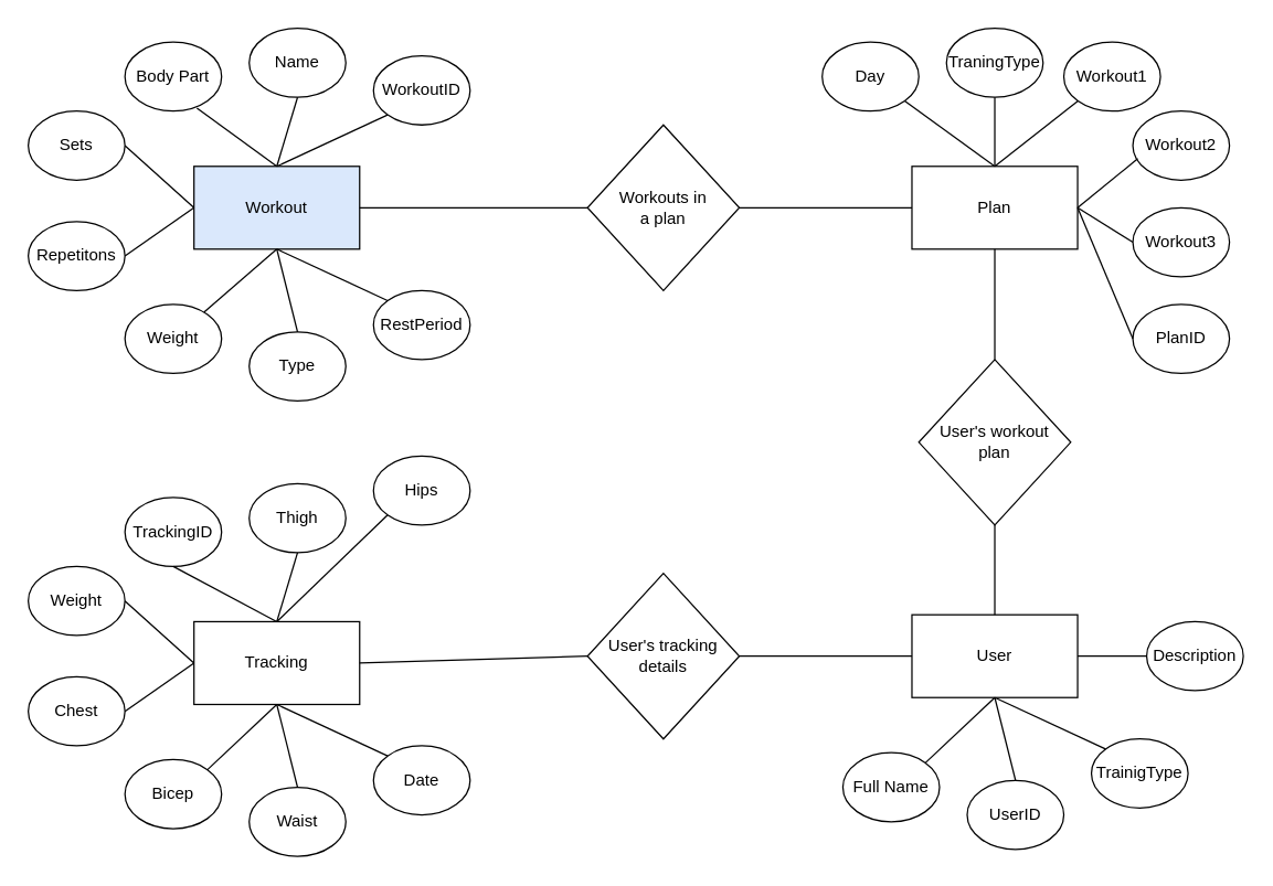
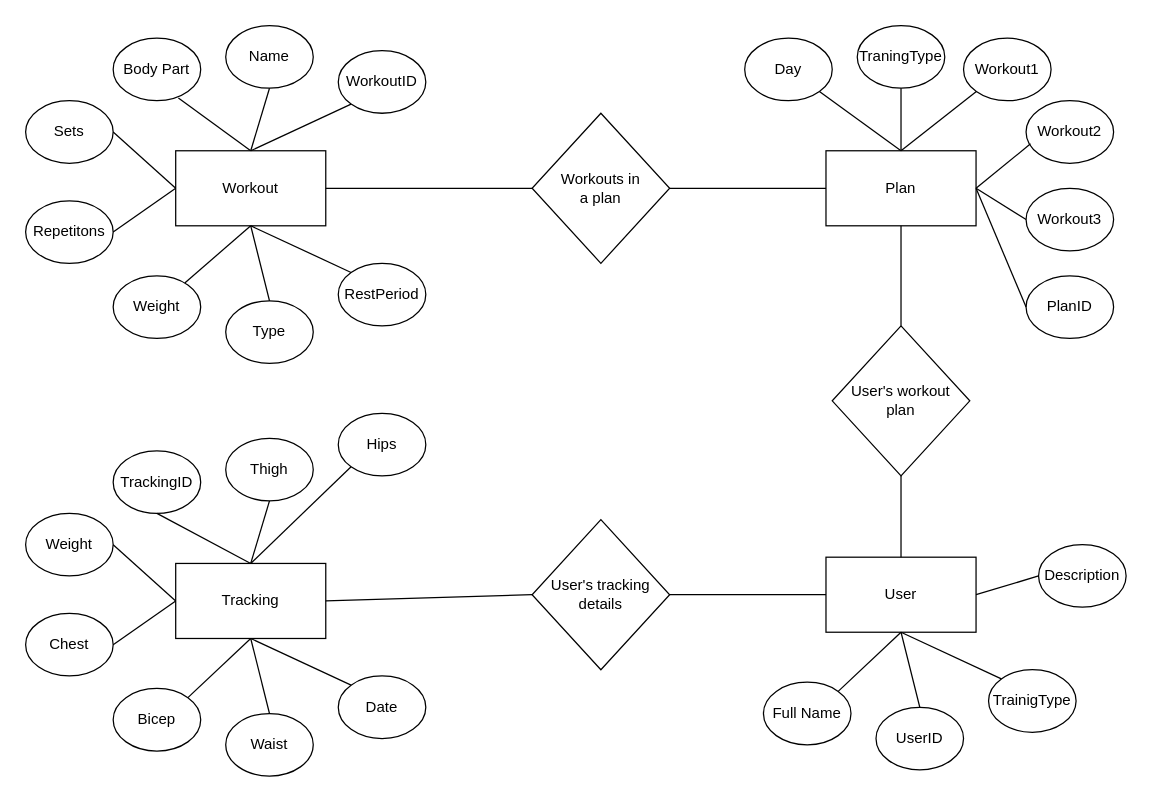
- <mxCell id="2" value="Workout" style="rounded=0;whiteSpace=wrap;html=1;fillColor=#dae8fc;" vertex="1" parent="1"><mxGeometry x="140" y="120" width="120" height="60" as="geometry" /></mxCell>
+ <mxCell id="2" value="Workout" style="rounded=0;whiteSpace=wrap;html=1;" vertex="1" parent="1"><mxGeometry x="140" y="120" width="120" height="60" as="geometry" /></mxCell>
- <mxCell id="31" value="Description" style="ellipse;whiteSpace=wrap;html=1;" vertex="1" parent="1"><mxGeometry x="830" y="450" width="70" height="50" as="geometry" /></mxCell>
+ <mxCell id="31" value="Description" style="ellipse;whiteSpace=wrap;html=1;" vertex="1" parent="1"><mxGeometry x="830" y="435" width="70" height="50" as="geometry" /></mxCell>
